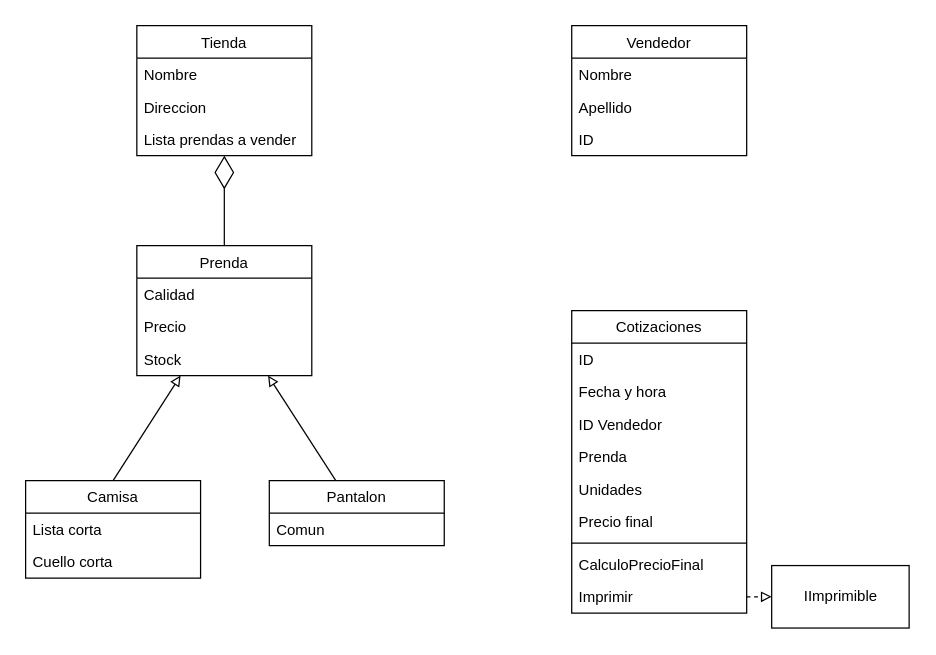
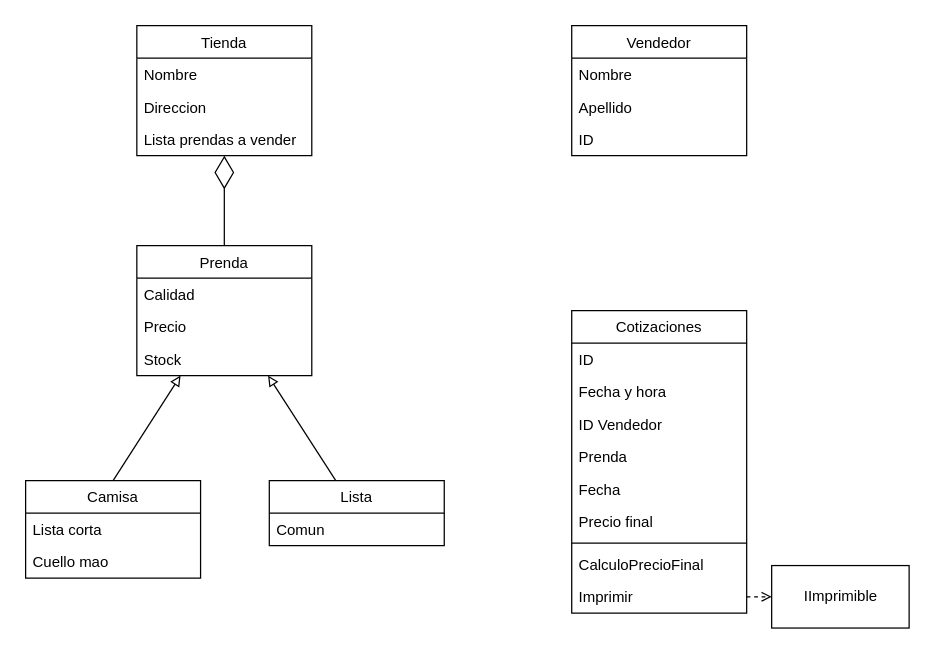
- <mxCell id="26" value="Unidades" style="text;strokeColor=none;fillColor=none;align=left;verticalAlign=top;spacingLeft=4;spacingRight=4;overflow=hidden;rotatable=0;points=[[0,0.5],[1,0.5]];portConstraint=eastwest;" vertex="1" parent="21"><mxGeometry y="130" width="140" height="26" as="geometry" /></mxCell>
+ <mxCell id="26" value="Fecha" style="text;strokeColor=none;fillColor=none;align=left;verticalAlign=top;spacingLeft=4;spacingRight=4;overflow=hidden;rotatable=0;points=[[0,0.5],[1,0.5]];portConstraint=eastwest;" vertex="1" parent="21"><mxGeometry y="130" width="140" height="26" as="geometry" /></mxCell>
- <mxCell id="11" value="Pantalon" style="swimlane;fontStyle=0;childLayout=stackLayout;horizontal=1;startSize=26;fillColor=none;horizontalStack=0;resizeParent=1;resizeParentMax=0;resizeLast=0;collapsible=1;marginBottom=0;" vertex="1" parent="1"><mxGeometry x="215" y="384" width="140" height="52" as="geometry" /></mxCell>
+ <mxCell id="11" value="Lista" style="swimlane;fontStyle=0;childLayout=stackLayout;horizontal=1;startSize=26;fillColor=none;horizontalStack=0;resizeParent=1;resizeParentMax=0;resizeLast=0;collapsible=1;marginBottom=0;" vertex="1" parent="1"><mxGeometry x="215" y="384" width="140" height="52" as="geometry" /></mxCell>
- <mxCell id="9" value="Cuello corta" style="text;strokeColor=none;fillColor=none;align=left;verticalAlign=top;spacingLeft=4;spacingRight=4;overflow=hidden;rotatable=0;points=[[0,0.5],[1,0.5]];portConstraint=eastwest;" vertex="1" parent="7"><mxGeometry y="52" width="140" height="26" as="geometry" /></mxCell>
+ <mxCell id="9" value="Cuello mao" style="text;strokeColor=none;fillColor=none;align=left;verticalAlign=top;spacingLeft=4;spacingRight=4;overflow=hidden;rotatable=0;points=[[0,0.5],[1,0.5]];portConstraint=eastwest;" vertex="1" parent="7"><mxGeometry y="52" width="140" height="26" as="geometry" /></mxCell>
- <mxCell id="33" style="edgeStyle=none;rounded=0;orthogonalLoop=1;jettySize=auto;html=1;exitX=1;exitY=0.5;exitDx=0;exitDy=0;entryX=0;entryY=0.5;entryDx=0;entryDy=0;endArrow=block;endFill=0;strokeColor=#000000;dashed=1;" edge="1" parent="1" source="30" target="32"><mxGeometry relative="1" as="geometry" /></mxCell>
+ <mxCell id="33" style="edgeStyle=none;rounded=0;orthogonalLoop=1;jettySize=auto;html=1;exitX=1;exitY=0.5;exitDx=0;exitDy=0;entryX=0;entryY=0.5;entryDx=0;entryDy=0;endArrow=open;endFill=0;strokeColor=#000000;dashed=1;" edge="1" parent="1" source="30" target="32"><mxGeometry relative="1" as="geometry" /></mxCell>
